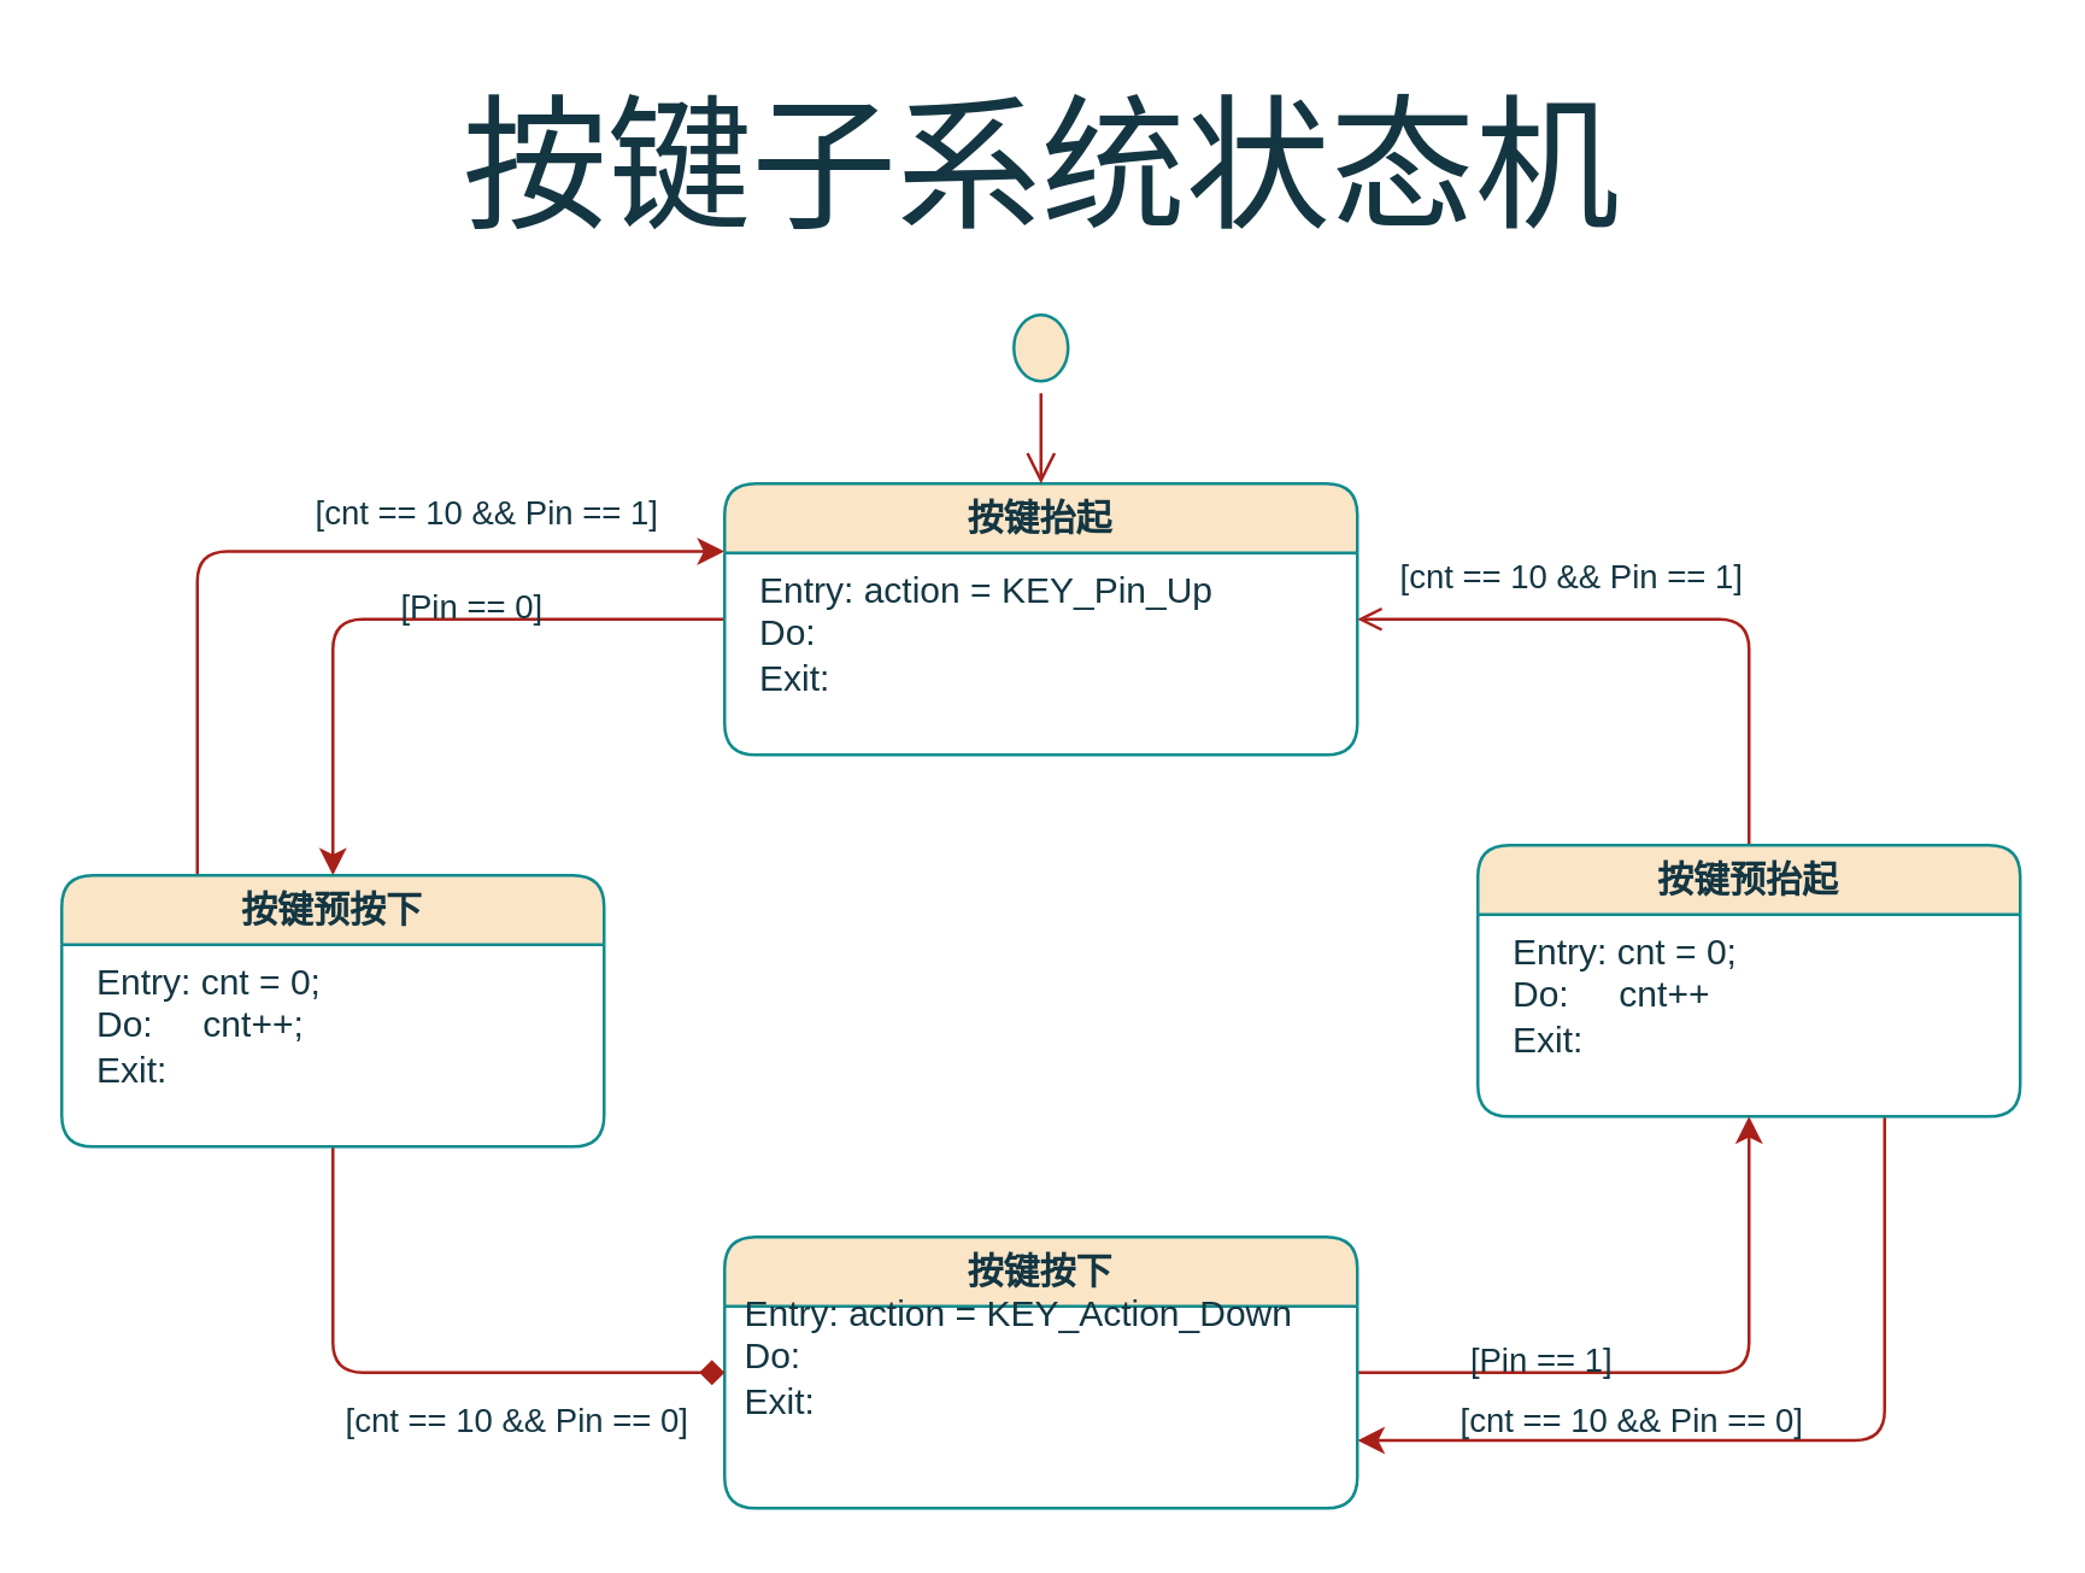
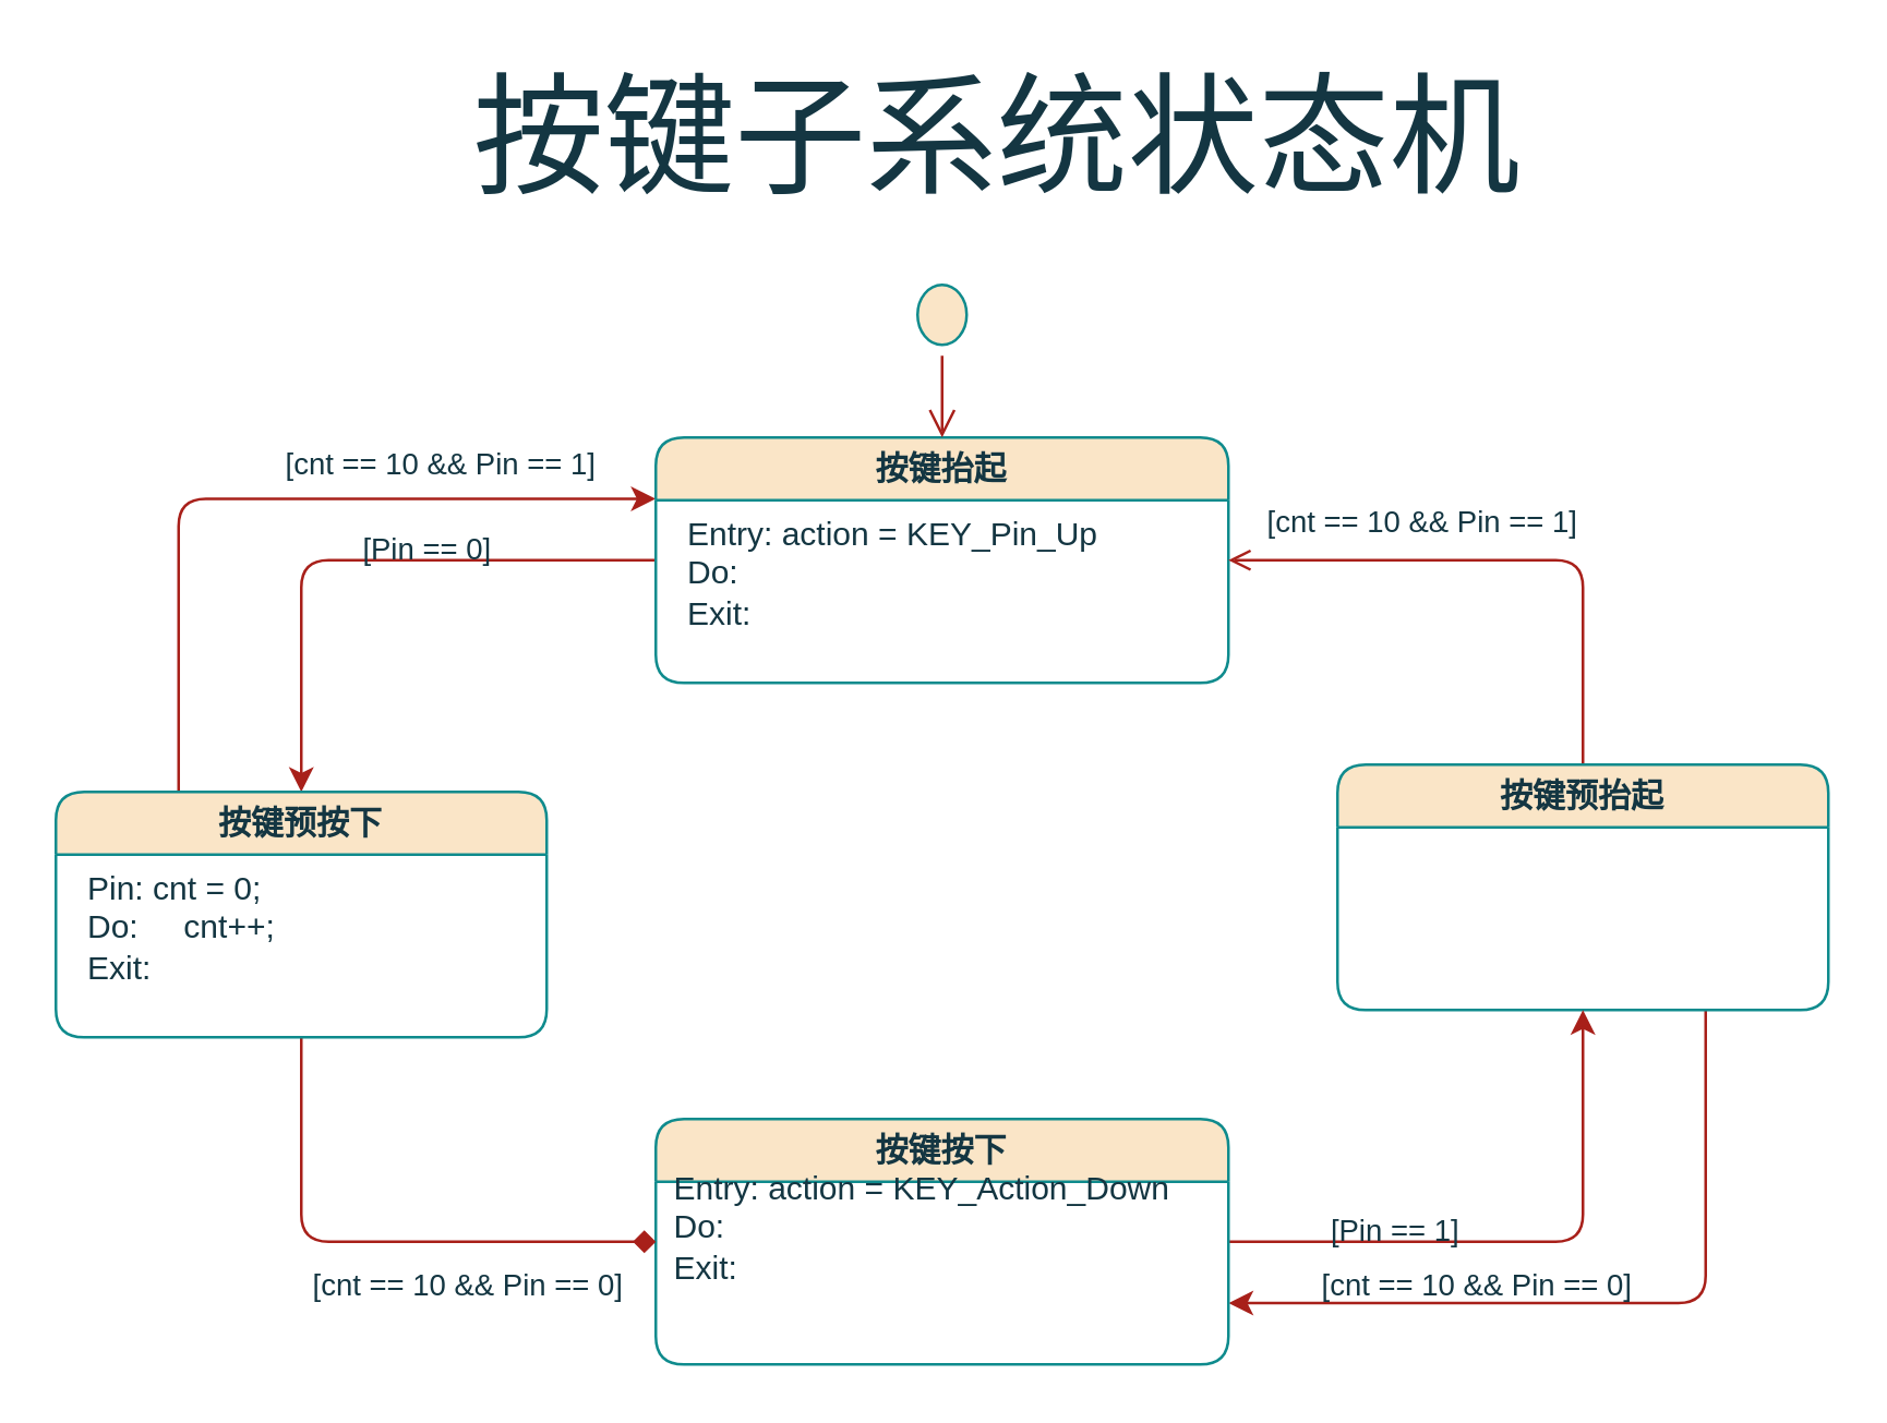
- <mxCell id="24" value="&lt;font style=&quot;font-size: 48px;&quot;&gt;按键子系统状态机&lt;/font&gt;" style="text;html=1;align=center;verticalAlign=middle;resizable=0;points=[];autosize=1;strokeColor=none;fillColor=none;fontColor=#143642;" parent="1" vertex="1"><mxGeometry x="140" y="20" width="410" height="70" as="geometry" /></mxCell>
+ <mxCell id="24" value="&lt;font style=&quot;font-size: 48px;&quot;&gt;按键子系统状态机&lt;/font&gt;" style="text;html=1;align=center;verticalAlign=middle;resizable=0;points=[];autosize=1;strokeColor=none;fillColor=none;fontColor=#143642;" parent="1" vertex="1"><mxGeometry x="160" y="15" width="410" height="70" as="geometry" /></mxCell>
- <mxCell id="15" value="&lt;div align=&quot;left&quot;&gt;Entry: cnt = 0;&lt;br&gt;&lt;/div&gt;&lt;div align=&quot;left&quot;&gt;Do:&amp;nbsp;&amp;nbsp;&amp;nbsp;&amp;nbsp; cnt++&lt;br&gt;&lt;/div&gt;&lt;div align=&quot;left&quot;&gt;Exit:&lt;br&gt;&lt;/div&gt;" style="text;html=1;align=left;verticalAlign=middle;resizable=0;points=[];autosize=1;strokeColor=none;fillColor=none;labelBackgroundColor=none;fontColor=#143642;rounded=1;" parent="14" vertex="1"><mxGeometry x="10" y="20" width="100" height="60" as="geometry" /></mxCell>
- <mxCell id="23" value="&lt;div align=&quot;left&quot;&gt;Entry: cnt = 0;&lt;br&gt;&lt;/div&gt;&lt;div align=&quot;left&quot;&gt;Do:&amp;nbsp;&amp;nbsp;&amp;nbsp;&amp;nbsp; cnt++;&lt;/div&gt;&lt;div align=&quot;left&quot;&gt;Exit:&lt;br&gt;&lt;/div&gt;" style="text;html=1;align=left;verticalAlign=middle;resizable=0;points=[];autosize=1;strokeColor=none;fillColor=none;labelBackgroundColor=none;fontColor=#143642;rounded=1;" parent="22" vertex="1"><mxGeometry x="10" y="20" width="100" height="60" as="geometry" /></mxCell>
+ <mxCell id="23" value="&lt;div align=&quot;left&quot;&gt;Pin: cnt = 0;&lt;br&gt;&lt;/div&gt;&lt;div align=&quot;left&quot;&gt;Do:&amp;nbsp;&amp;nbsp;&amp;nbsp;&amp;nbsp; cnt++;&lt;/div&gt;&lt;div align=&quot;left&quot;&gt;Exit:&lt;br&gt;&lt;/div&gt;" style="text;html=1;align=left;verticalAlign=middle;resizable=0;points=[];autosize=1;strokeColor=none;fillColor=none;labelBackgroundColor=none;fontColor=#143642;rounded=1;" parent="22" vertex="1"><mxGeometry x="10" y="20" width="100" height="60" as="geometry" /></mxCell>
